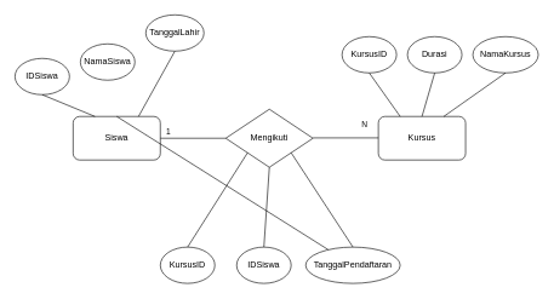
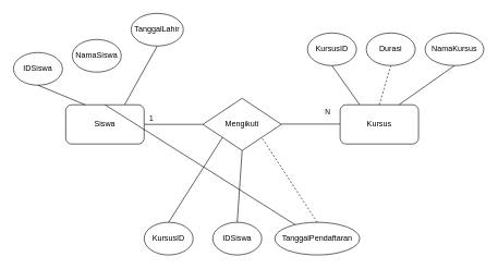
- <mxCell id="25" value="" style="endArrow=none;html=1;rounded=0;entryX=0.5;entryY=1;entryDx=0;entryDy=0;exitX=0.5;exitY=0;exitDx=0;exitDy=0;" edge="1" parent="1" source="3" target="23"><mxGeometry width="50" height="50" relative="1" as="geometry"><mxPoint x="610" y="130" as="sourcePoint" /><mxPoint x="630" y="110" as="targetPoint" /></mxGeometry></mxCell>
+ <mxCell id="25" value="" style="endArrow=none;html=1;rounded=0;entryX=0.5;entryY=1;entryDx=0;entryDy=0;exitX=0.5;exitY=0;exitDx=0;exitDy=0;dashed=1;" edge="1" parent="1" source="3" target="23"><mxGeometry width="50" height="50" relative="1" as="geometry"><mxPoint x="610" y="130" as="sourcePoint" /><mxPoint x="630" y="110" as="targetPoint" /></mxGeometry></mxCell>
- <mxCell id="20" value="" style="endArrow=none;html=1;rounded=0;entryX=1;entryY=1;entryDx=0;entryDy=0;exitX=0.5;exitY=0;exitDx=0;exitDy=0;" edge="1" parent="1" source="17" target="4"><mxGeometry width="50" height="50" relative="1" as="geometry"><mxPoint x="340" y="280" as="sourcePoint" /><mxPoint x="390" y="230" as="targetPoint" /></mxGeometry></mxCell>
+ <mxCell id="20" value="" style="endArrow=none;html=1;rounded=0;entryX=1;entryY=1;entryDx=0;entryDy=0;exitX=0.5;exitY=0;exitDx=0;exitDy=0;dashed=1;" edge="1" parent="1" source="17" target="4"><mxGeometry width="50" height="50" relative="1" as="geometry"><mxPoint x="340" y="280" as="sourcePoint" /><mxPoint x="390" y="230" as="targetPoint" /></mxGeometry></mxCell>
